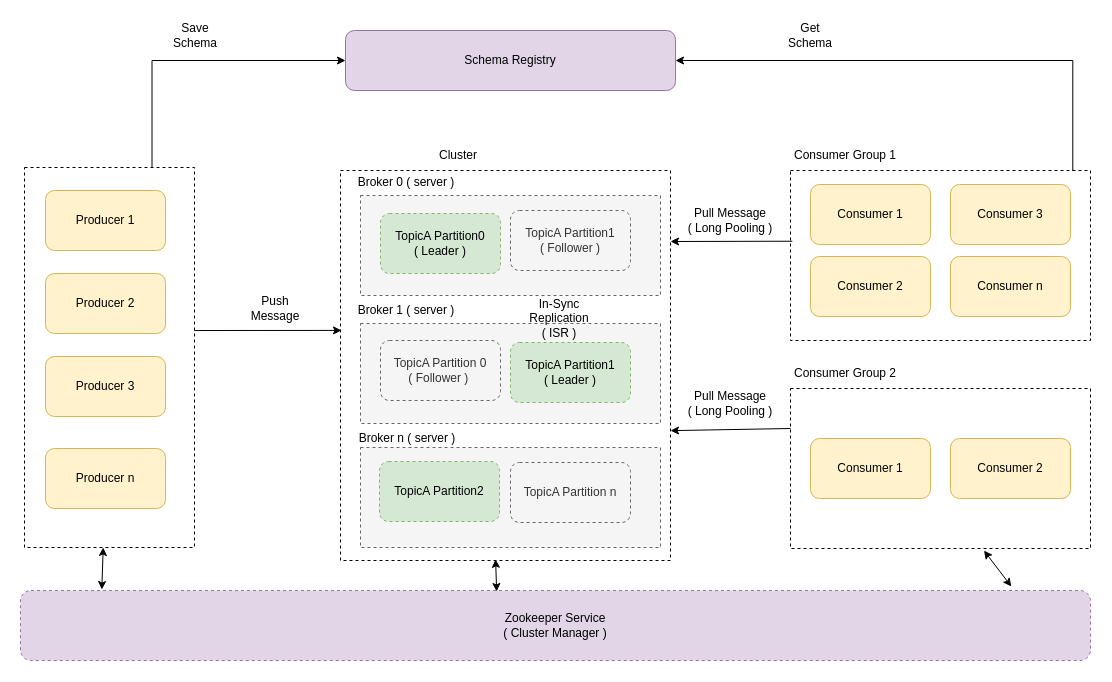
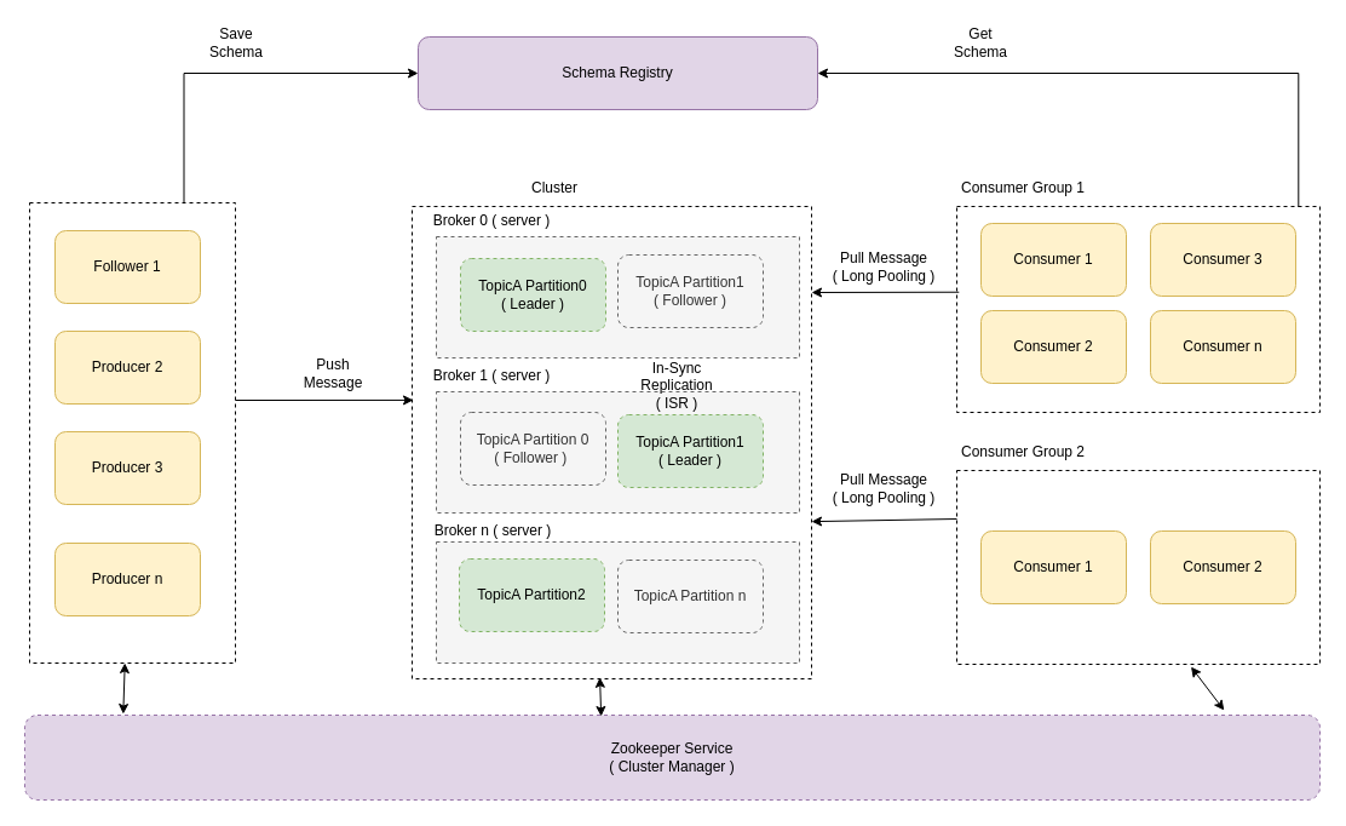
- <mxCell id="3" value="Producer 1" style="rounded=1;whiteSpace=wrap;html=1;fillColor=#fff2cc;strokeColor=#d6b656;" parent="1" vertex="1"><mxGeometry x="45" y="190" width="120" height="60" as="geometry" /></mxCell>
+ <mxCell id="3" value="Follower 1" style="rounded=1;whiteSpace=wrap;html=1;fillColor=#fff2cc;strokeColor=#d6b656;" parent="1" vertex="1"><mxGeometry x="45" y="190" width="120" height="60" as="geometry" /></mxCell>
